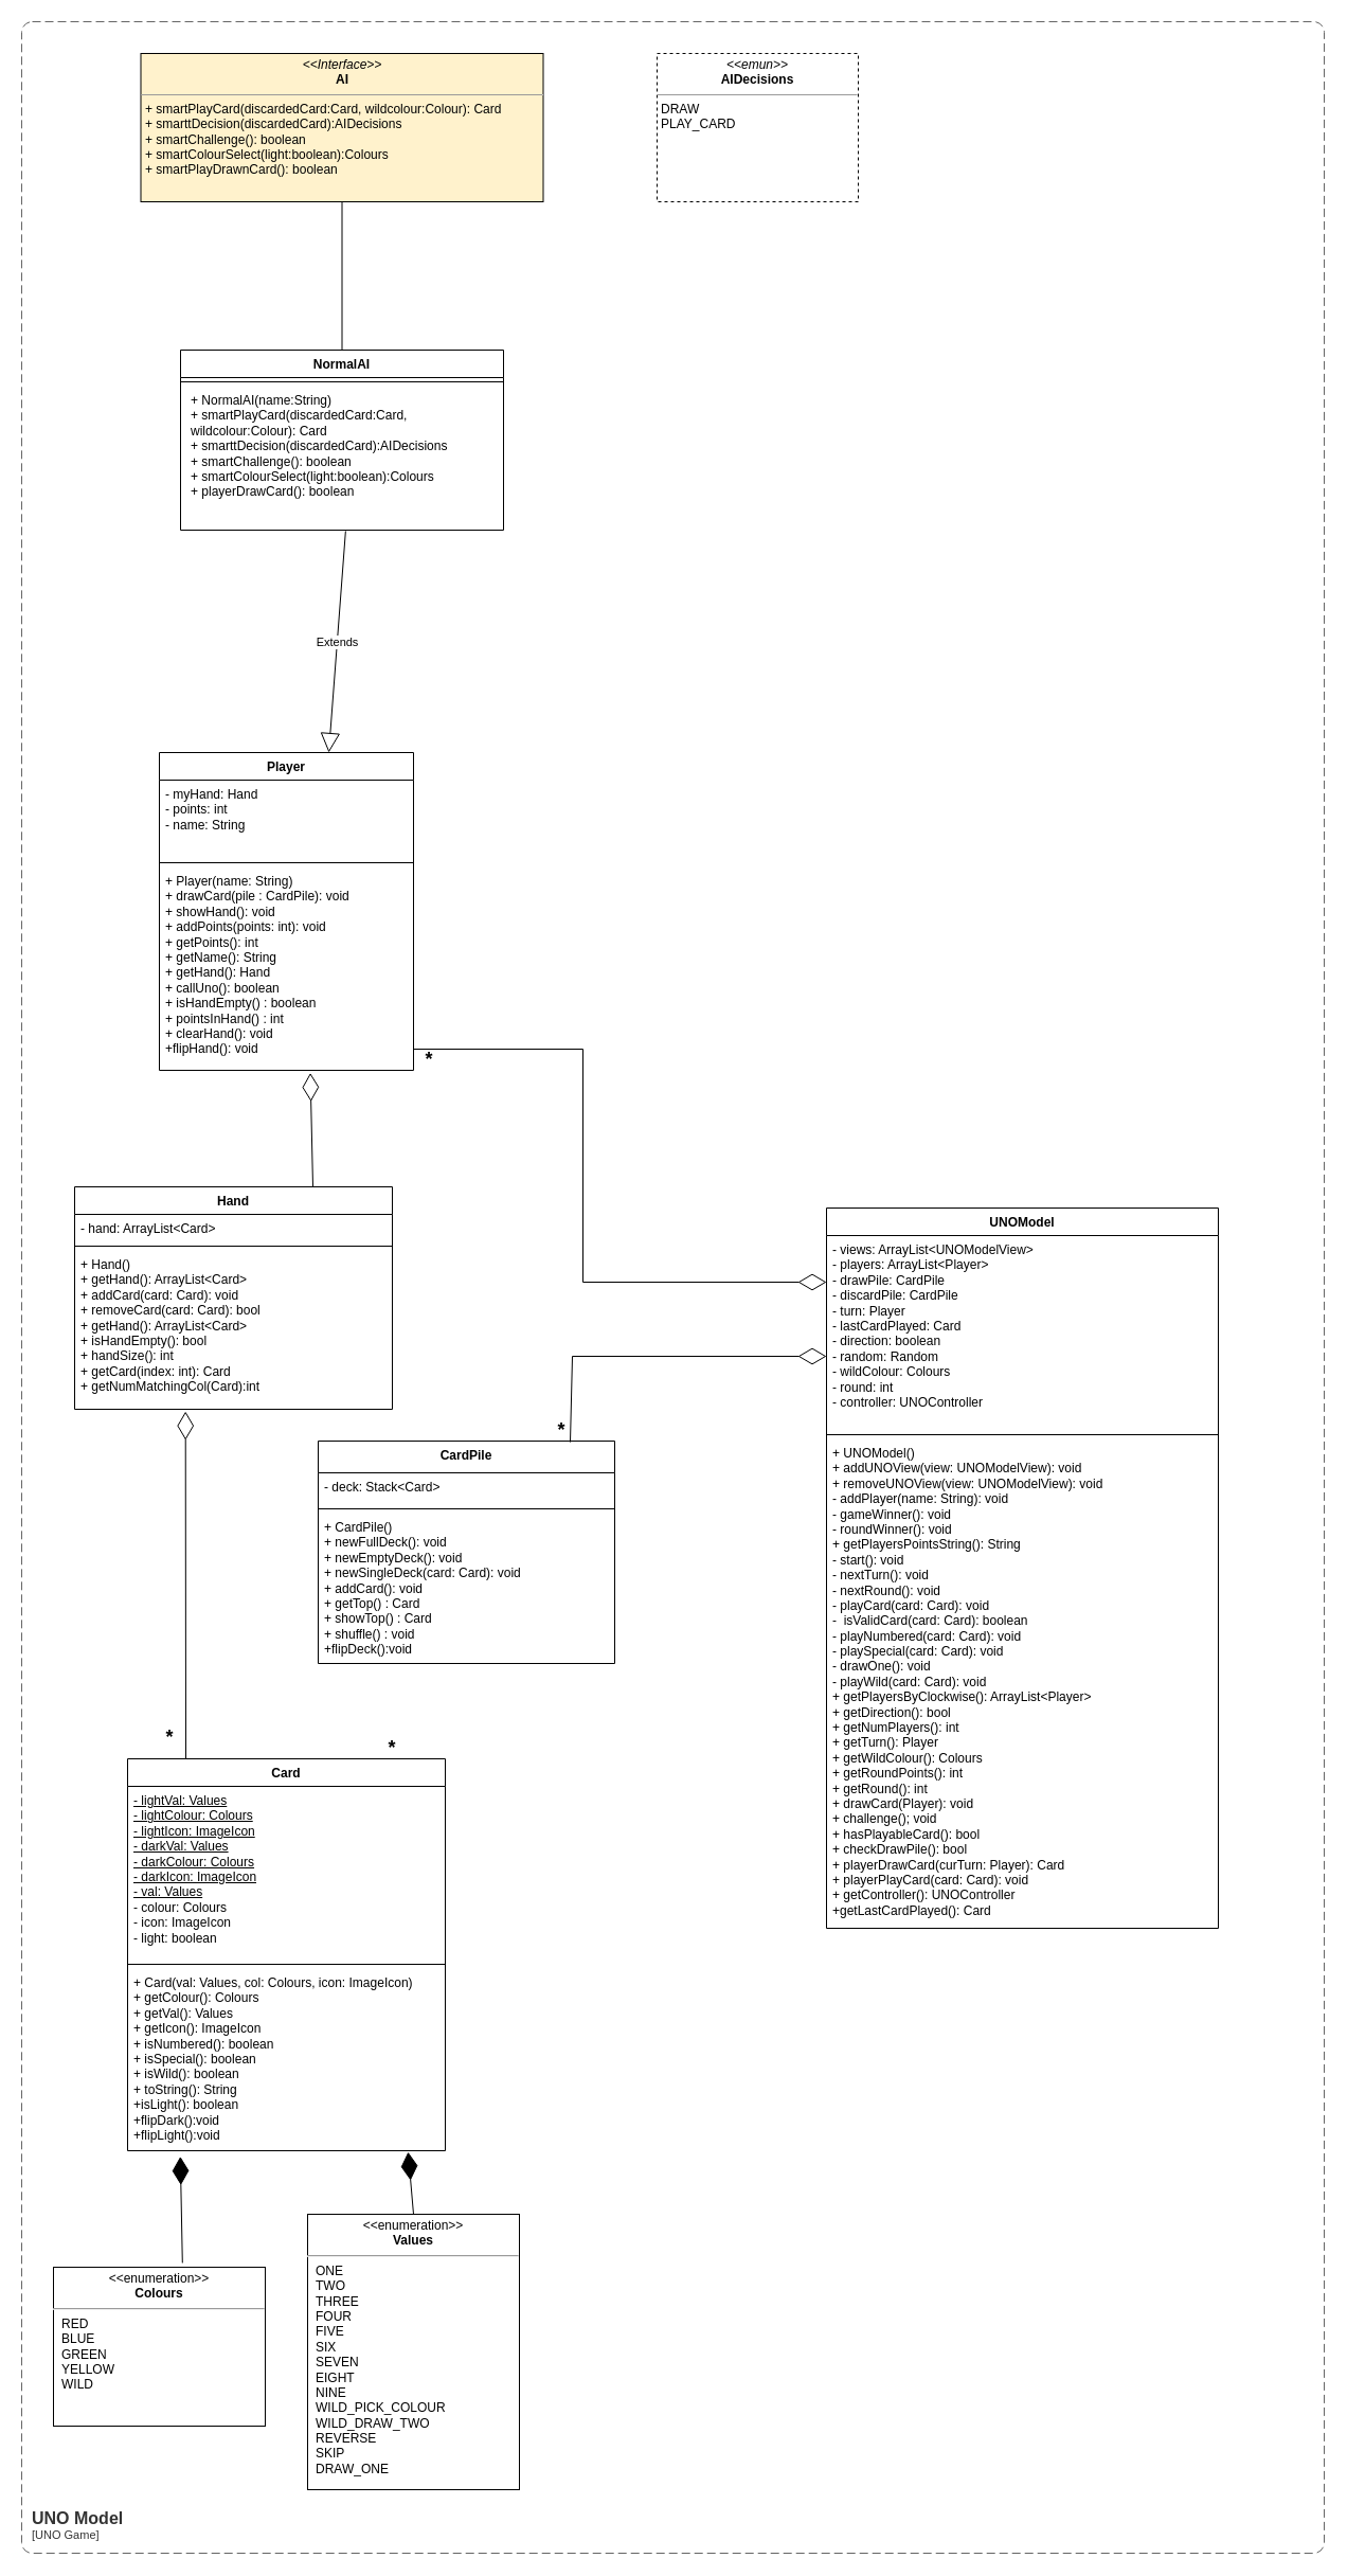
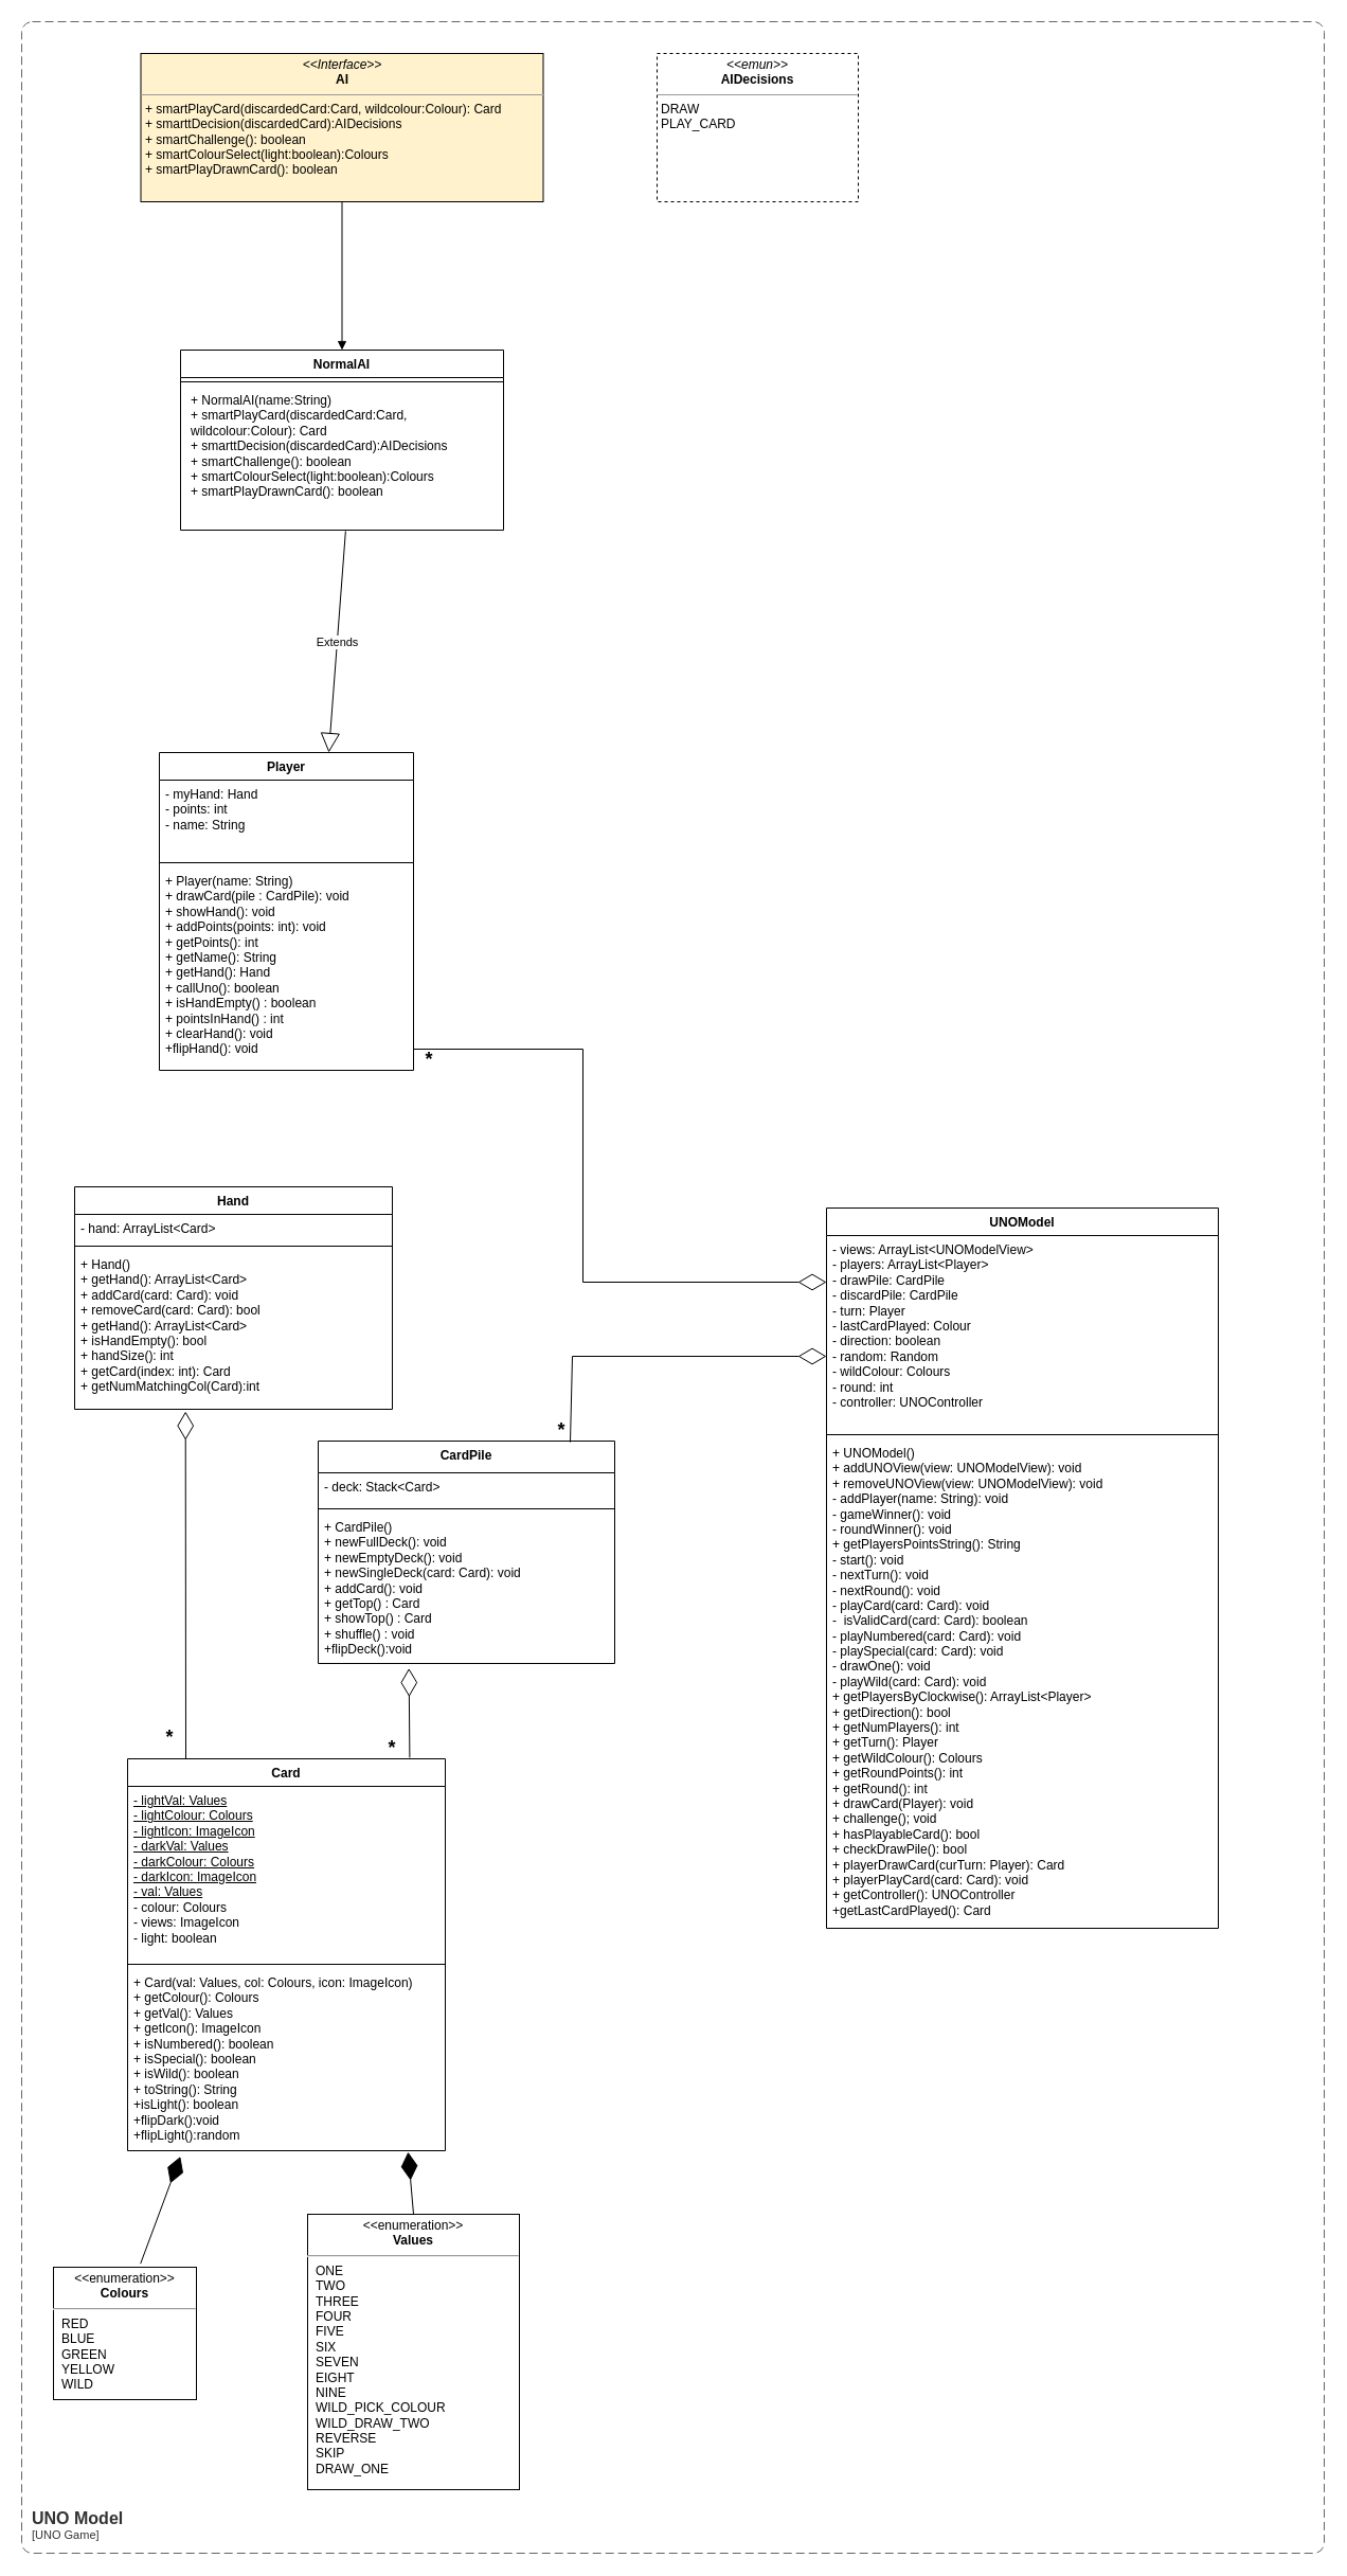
- <mxCell id="42" value="" style="endArrow=none;html=1;edgeStyle=orthogonalEdgeStyle;rounded=0;" edge="1" parent="1" source="36" target="38"><mxGeometry relative="1" as="geometry"><mxPoint x="520" y="310" as="sourcePoint" /><mxPoint x="680" y="310" as="targetPoint" /></mxGeometry></mxCell>
+ <mxCell id="42" value="" style="endArrow=block;html=1;edgeStyle=orthogonalEdgeStyle;rounded=0;" edge="1" parent="1" source="36" target="38"><mxGeometry relative="1" as="geometry"><mxPoint x="520" y="310" as="sourcePoint" /><mxPoint x="680" y="310" as="targetPoint" /></mxGeometry></mxCell>
- <mxCell id="40" value="&lt;p style=&quot;border-color: var(--border-color); margin: 0px 0px 0px 4px;&quot;&gt;+ NormalAI(name:String)&lt;/p&gt;&lt;p style=&quot;border-color: var(--border-color); margin: 0px 0px 0px 4px;&quot;&gt;+ smartPlayCard(discardedCard:Card, wildcolour:Colour): Card&lt;br style=&quot;border-color: var(--border-color);&quot;&gt;+ smarttDecision(discardedCard):AIDecisions&lt;/p&gt;&lt;p style=&quot;border-color: var(--border-color); margin: 0px 0px 0px 4px;&quot;&gt;+ smartChallenge(): boolean&lt;/p&gt;&lt;p style=&quot;border-color: var(--border-color); margin: 0px 0px 0px 4px;&quot;&gt;+ smartColourSelect(light:boolean):Colours&lt;/p&gt;&lt;p style=&quot;border-color: var(--border-color); margin: 0px 0px 0px 4px;&quot;&gt;+ playerDrawCard(): boolean&lt;/p&gt;" style="text;strokeColor=none;fillColor=none;align=left;verticalAlign=top;spacingLeft=4;spacingRight=4;overflow=hidden;rotatable=0;points=[[0,0.5],[1,0.5]];portConstraint=eastwest;whiteSpace=wrap;html=1;" vertex="1" parent="38"><mxGeometry y="34" width="305" height="136" as="geometry" /></mxCell>
+ <mxCell id="40" value="&lt;p style=&quot;border-color: var(--border-color); margin: 0px 0px 0px 4px;&quot;&gt;+ NormalAI(name:String)&lt;/p&gt;&lt;p style=&quot;border-color: var(--border-color); margin: 0px 0px 0px 4px;&quot;&gt;+ smartPlayCard(discardedCard:Card, wildcolour:Colour): Card&lt;br style=&quot;border-color: var(--border-color);&quot;&gt;+ smarttDecision(discardedCard):AIDecisions&lt;/p&gt;&lt;p style=&quot;border-color: var(--border-color); margin: 0px 0px 0px 4px;&quot;&gt;+ smartChallenge(): boolean&lt;/p&gt;&lt;p style=&quot;border-color: var(--border-color); margin: 0px 0px 0px 4px;&quot;&gt;+ smartColourSelect(light:boolean):Colours&lt;/p&gt;&lt;p style=&quot;border-color: var(--border-color); margin: 0px 0px 0px 4px;&quot;&gt;+ smartPlayDrawnCard(): boolean&lt;/p&gt;" style="text;strokeColor=none;fillColor=none;align=left;verticalAlign=top;spacingLeft=4;spacingRight=4;overflow=hidden;rotatable=0;points=[[0,0.5],[1,0.5]];portConstraint=eastwest;whiteSpace=wrap;html=1;" vertex="1" parent="38"><mxGeometry y="34" width="305" height="136" as="geometry" /></mxCell>
- <mxCell id="30" value="" style="endArrow=diamondThin;endFill=0;endSize=24;html=1;rounded=0;entryX=0.594;entryY=1.013;entryDx=0;entryDy=0;entryPerimeter=0;exitX=0.75;exitY=0;exitDx=0;exitDy=0;" parent="1" source="8" target="15" edge="1"><mxGeometry width="160" relative="1" as="geometry"><mxPoint x="524" y="1330" as="sourcePoint" /><mxPoint x="710" y="1280" as="targetPoint" /></mxGeometry></mxCell>
- <mxCell id="17" value="- views: ArrayList&amp;lt;UNOModelView&amp;gt;&lt;br&gt;- players: ArrayList&amp;lt;Player&amp;gt;&lt;br&gt;- drawPile: CardPile&lt;br&gt;- discardPile: CardPile&lt;br&gt;- turn: Player&lt;br&gt;- lastCardPlayed: Card&lt;br&gt;- direction: boolean&lt;br&gt;- random: Random&lt;br&gt;- wildColour: Colours&lt;br&gt;- round: int&lt;br&gt;- controller: UNOController" style="text;strokeColor=none;fillColor=none;align=left;verticalAlign=top;spacingLeft=4;spacingRight=4;overflow=hidden;rotatable=0;points=[[0,0.5],[1,0.5]];portConstraint=eastwest;whiteSpace=wrap;html=1;" parent="16" vertex="1"><mxGeometry y="26" width="370" height="184" as="geometry" /></mxCell>
+ <mxCell id="17" value="- views: ArrayList&amp;lt;UNOModelView&amp;gt;&lt;br&gt;- players: ArrayList&amp;lt;Player&amp;gt;&lt;br&gt;- drawPile: CardPile&lt;br&gt;- discardPile: CardPile&lt;br&gt;- turn: Player&lt;br&gt;- lastCardPlayed: Colour&lt;br&gt;- direction: boolean&lt;br&gt;- random: Random&lt;br&gt;- wildColour: Colours&lt;br&gt;- round: int&lt;br&gt;- controller: UNOController" style="text;strokeColor=none;fillColor=none;align=left;verticalAlign=top;spacingLeft=4;spacingRight=4;overflow=hidden;rotatable=0;points=[[0,0.5],[1,0.5]];portConstraint=eastwest;whiteSpace=wrap;html=1;" parent="16" vertex="1"><mxGeometry y="26" width="370" height="184" as="geometry" /></mxCell>
+ <mxCell id="22" value="" style="endArrow=diamondThin;endFill=0;endSize=24;html=1;rounded=0;exitX=0.888;exitY=-0.003;exitDx=0;exitDy=0;exitPerimeter=0;entryX=0.306;entryY=1.032;entryDx=0;entryDy=0;entryPerimeter=0;" parent="1" source="2" target="29" edge="1"><mxGeometry width="160" relative="1" as="geometry"><mxPoint x="500" y="1530" as="sourcePoint" /><mxPoint x="333" y="1590" as="targetPoint" /></mxGeometry></mxCell>
- <mxCell id="3" value="&lt;u&gt;- lightVal: Values&lt;/u&gt;&lt;br&gt;&lt;u&gt;- lightColour: Colours&lt;/u&gt;&lt;br&gt;&lt;u&gt;- lightIcon: ImageIcon&lt;br&gt;&lt;/u&gt;&lt;u style=&quot;border-color: var(--border-color);&quot;&gt;- darkVal: Values&lt;/u&gt;&lt;br style=&quot;border-color: var(--border-color);&quot;&gt;&lt;u style=&quot;border-color: var(--border-color);&quot;&gt;- darkColour: Colours&lt;/u&gt;&lt;br style=&quot;border-color: var(--border-color);&quot;&gt;&lt;u style=&quot;border-color: var(--border-color);&quot;&gt;- darkIcon: ImageIcon&lt;br style=&quot;border-color: var(--border-color);&quot;&gt;&lt;/u&gt;&lt;u style=&quot;border-color: var(--border-color);&quot;&gt;- val: Values&lt;/u&gt;&lt;br style=&quot;border-color: var(--border-color);&quot;&gt;&lt;span style=&quot;border-color: var(--border-color);&quot;&gt;- colour: Colours&lt;/span&gt;&lt;br style=&quot;border-color: var(--border-color);&quot;&gt;&lt;span style=&quot;border-color: var(--border-color);&quot;&gt;- icon: ImageIcon&lt;br style=&quot;border-color: var(--border-color);&quot;&gt;&lt;/span&gt;- light: boolean" style="text;strokeColor=none;fillColor=none;align=left;verticalAlign=top;spacingLeft=4;spacingRight=4;overflow=hidden;rotatable=0;points=[[0,0.5],[1,0.5]];portConstraint=eastwest;whiteSpace=wrap;html=1;" parent="2" vertex="1"><mxGeometry y="26" width="300" height="164" as="geometry" /></mxCell>
+ <mxCell id="3" value="&lt;u&gt;- lightVal: Values&lt;/u&gt;&lt;br&gt;&lt;u&gt;- lightColour: Colours&lt;/u&gt;&lt;br&gt;&lt;u&gt;- lightIcon: ImageIcon&lt;br&gt;&lt;/u&gt;&lt;u style=&quot;border-color: var(--border-color);&quot;&gt;- darkVal: Values&lt;/u&gt;&lt;br style=&quot;border-color: var(--border-color);&quot;&gt;&lt;u style=&quot;border-color: var(--border-color);&quot;&gt;- darkColour: Colours&lt;/u&gt;&lt;br style=&quot;border-color: var(--border-color);&quot;&gt;&lt;u style=&quot;border-color: var(--border-color);&quot;&gt;- darkIcon: ImageIcon&lt;br style=&quot;border-color: var(--border-color);&quot;&gt;&lt;/u&gt;&lt;u style=&quot;border-color: var(--border-color);&quot;&gt;- val: Values&lt;/u&gt;&lt;br style=&quot;border-color: var(--border-color);&quot;&gt;&lt;span style=&quot;border-color: var(--border-color);&quot;&gt;- colour: Colours&lt;/span&gt;&lt;br style=&quot;border-color: var(--border-color);&quot;&gt;&lt;span style=&quot;border-color: var(--border-color);&quot;&gt;- views: ImageIcon&lt;br style=&quot;border-color: var(--border-color);&quot;&gt;&lt;/span&gt;- light: boolean" style="text;strokeColor=none;fillColor=none;align=left;verticalAlign=top;spacingLeft=4;spacingRight=4;overflow=hidden;rotatable=0;points=[[0,0.5],[1,0.5]];portConstraint=eastwest;whiteSpace=wrap;html=1;" parent="2" vertex="1"><mxGeometry y="26" width="300" height="164" as="geometry" /></mxCell>
- <mxCell id="5" value="+ Card(val: Values, col: Colours, icon: ImageIcon)&lt;br&gt;+ getColour(): Colours&lt;br&gt;+ getVal(): Values&lt;br&gt;+ getIcon(): ImageIcon&lt;br&gt;+ isNumbered(): boolean&lt;br&gt;+ isSpecial(): boolean&lt;br&gt;+ isWild(): boolean&lt;br&gt;+ toString(): String&lt;br&gt;+isLight(): boolean&lt;br&gt;+flipDark():void&lt;br&gt;+flipLight():void" style="text;strokeColor=none;fillColor=none;align=left;verticalAlign=top;spacingLeft=4;spacingRight=4;overflow=hidden;rotatable=0;points=[[0,0.5],[1,0.5]];portConstraint=eastwest;whiteSpace=wrap;html=1;" parent="2" vertex="1"><mxGeometry y="198" width="300" height="172" as="geometry" /></mxCell>
+ <mxCell id="5" value="+ Card(val: Values, col: Colours, icon: ImageIcon)&lt;br&gt;+ getColour(): Colours&lt;br&gt;+ getVal(): Values&lt;br&gt;+ getIcon(): ImageIcon&lt;br&gt;+ isNumbered(): boolean&lt;br&gt;+ isSpecial(): boolean&lt;br&gt;+ isWild(): boolean&lt;br&gt;+ toString(): String&lt;br&gt;+isLight(): boolean&lt;br&gt;+flipDark():void&lt;br&gt;+flipLight():random" style="text;strokeColor=none;fillColor=none;align=left;verticalAlign=top;spacingLeft=4;spacingRight=4;overflow=hidden;rotatable=0;points=[[0,0.5],[1,0.5]];portConstraint=eastwest;whiteSpace=wrap;html=1;" parent="2" vertex="1"><mxGeometry y="198" width="300" height="172" as="geometry" /></mxCell>
- <mxCell id="7" value="&lt;p style=&quot;margin:0px;margin-top:4px;text-align:center;&quot;&gt;&amp;lt;&amp;lt;enumeration&amp;gt;&amp;gt;&lt;br&gt;&lt;b&gt;Colours&lt;/b&gt;&lt;/p&gt;&lt;hr&gt;&lt;p style=&quot;margin:0px;margin-left:8px;text-align:left;&quot;&gt;RED&lt;br&gt;BLUE&lt;/p&gt;&lt;p style=&quot;margin:0px;margin-left:8px;text-align:left;&quot;&gt;GREEN&lt;/p&gt;&lt;p style=&quot;margin:0px;margin-left:8px;text-align:left;&quot;&gt;YELLOW&lt;/p&gt;&lt;p style=&quot;margin:0px;margin-left:8px;text-align:left;&quot;&gt;WILD&lt;/p&gt;" style="shape=rect;html=1;overflow=fill;whiteSpace=wrap;" parent="1" vertex="1"><mxGeometry x="50" y="2140" width="200" height="150" as="geometry" /></mxCell>
+ <mxCell id="7" value="&lt;p style=&quot;margin:0px;margin-top:4px;text-align:center;&quot;&gt;&amp;lt;&amp;lt;enumeration&amp;gt;&amp;gt;&lt;br&gt;&lt;b&gt;Colours&lt;/b&gt;&lt;/p&gt;&lt;hr&gt;&lt;p style=&quot;margin:0px;margin-left:8px;text-align:left;&quot;&gt;RED&lt;br&gt;BLUE&lt;/p&gt;&lt;p style=&quot;margin:0px;margin-left:8px;text-align:left;&quot;&gt;GREEN&lt;/p&gt;&lt;p style=&quot;margin:0px;margin-left:8px;text-align:left;&quot;&gt;YELLOW&lt;/p&gt;&lt;p style=&quot;margin:0px;margin-left:8px;text-align:left;&quot;&gt;WILD&lt;/p&gt;" style="shape=rect;html=1;overflow=fill;whiteSpace=wrap;" parent="1" vertex="1"><mxGeometry x="50" y="2140" width="135" height="125" as="geometry" /></mxCell>
